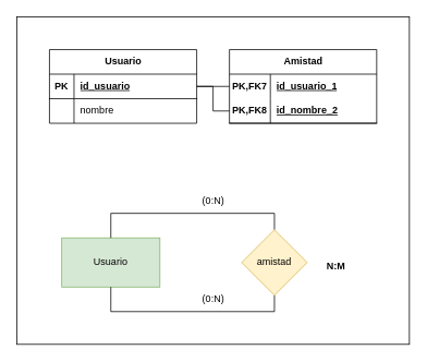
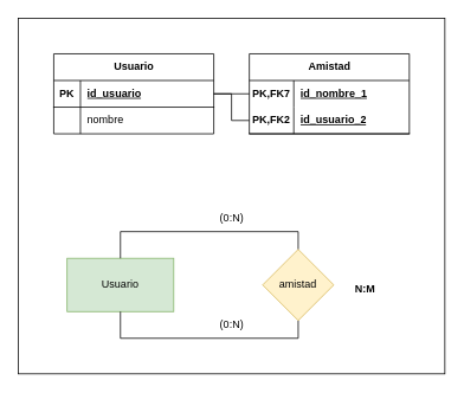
- <mxCell id="22" value="id_usuario_1" style="shape=partialRectangle;connectable=0;fillColor=none;top=0;left=0;bottom=0;right=0;align=left;spacingLeft=6;fontStyle=5;overflow=hidden;whiteSpace=wrap;html=1;" vertex="1" parent="20"><mxGeometry x="50" width="130" height="30" as="geometry"><mxRectangle width="130" height="30" as="alternateBounds" /></mxGeometry></mxCell>
+ <mxCell id="22" value="id_nombre_1" style="shape=partialRectangle;connectable=0;fillColor=none;top=0;left=0;bottom=0;right=0;align=left;spacingLeft=6;fontStyle=5;overflow=hidden;whiteSpace=wrap;html=1;" vertex="1" parent="20"><mxGeometry x="50" width="130" height="30" as="geometry"><mxRectangle width="130" height="30" as="alternateBounds" /></mxGeometry></mxCell>
- <mxCell id="24" value="PK,FK8" style="shape=partialRectangle;connectable=0;fillColor=none;top=0;left=0;bottom=0;right=0;fontStyle=1;overflow=hidden;whiteSpace=wrap;html=1;" vertex="1" parent="23"><mxGeometry width="50" height="30" as="geometry"><mxRectangle width="50" height="30" as="alternateBounds" /></mxGeometry></mxCell>
+ <mxCell id="24" value="PK,FK2" style="shape=partialRectangle;connectable=0;fillColor=none;top=0;left=0;bottom=0;right=0;fontStyle=1;overflow=hidden;whiteSpace=wrap;html=1;" vertex="1" parent="23"><mxGeometry width="50" height="30" as="geometry"><mxRectangle width="50" height="30" as="alternateBounds" /></mxGeometry></mxCell>
- <mxCell id="25" value="id_nombre_2" style="shape=partialRectangle;connectable=0;fillColor=none;top=0;left=0;bottom=0;right=0;align=left;spacingLeft=6;fontStyle=5;overflow=hidden;whiteSpace=wrap;html=1;" vertex="1" parent="23"><mxGeometry x="50" width="130" height="30" as="geometry"><mxRectangle width="130" height="30" as="alternateBounds" /></mxGeometry></mxCell>
+ <mxCell id="25" value="id_usuario_2" style="shape=partialRectangle;connectable=0;fillColor=none;top=0;left=0;bottom=0;right=0;align=left;spacingLeft=6;fontStyle=5;overflow=hidden;whiteSpace=wrap;html=1;" vertex="1" parent="23"><mxGeometry x="50" width="130" height="30" as="geometry"><mxRectangle width="130" height="30" as="alternateBounds" /></mxGeometry></mxCell>
